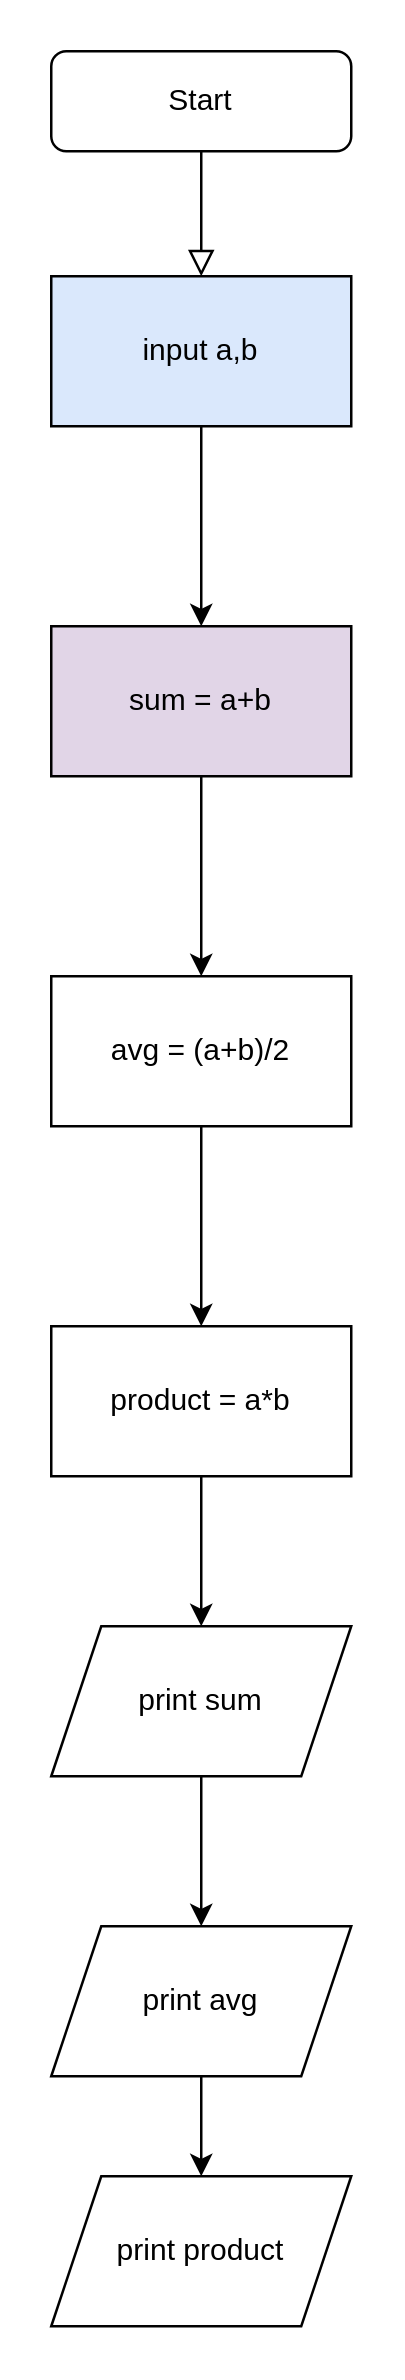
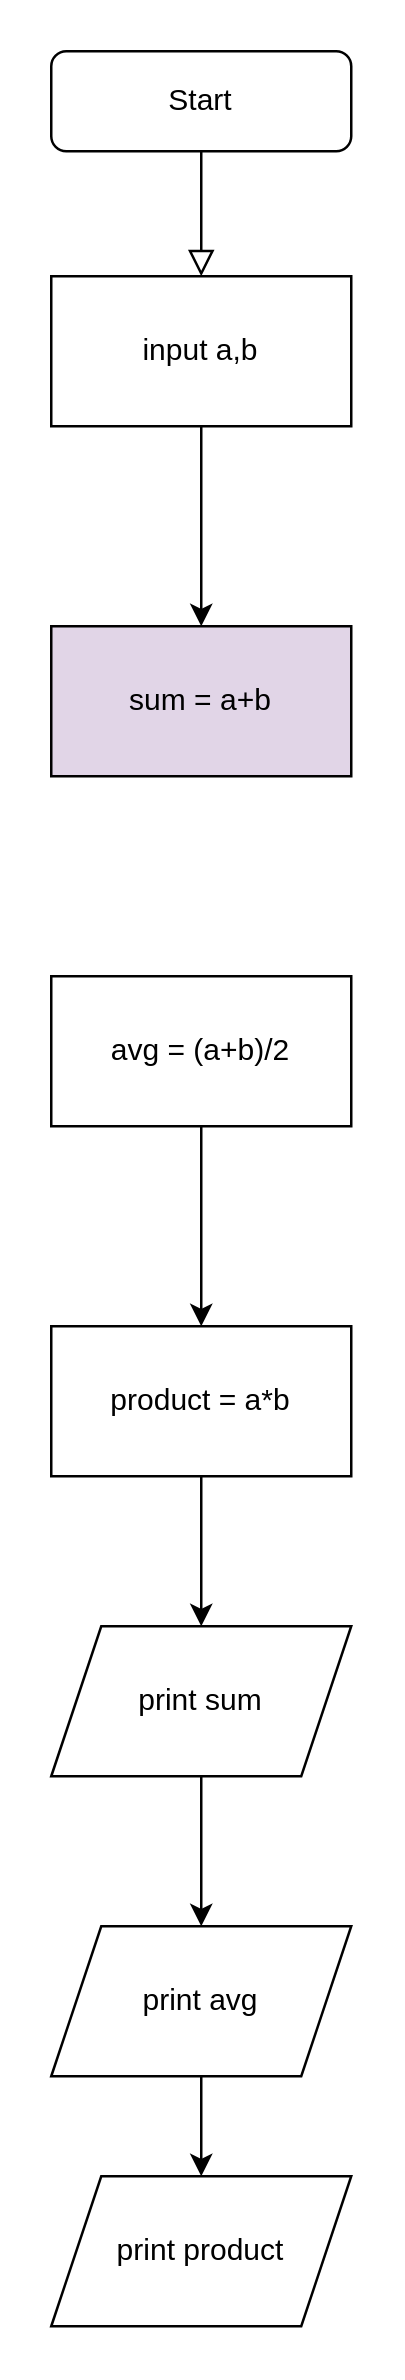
- <mxCell id="5" value="input a,b" style="rounded=0;whiteSpace=wrap;html=1;fillColor=#dae8fc;" vertex="1" parent="1"><mxGeometry x="20" y="110" width="120" height="60" as="geometry" /></mxCell>
+ <mxCell id="5" value="input a,b" style="rounded=0;whiteSpace=wrap;html=1;" vertex="1" parent="1"><mxGeometry x="20" y="110" width="120" height="60" as="geometry" /></mxCell>
- <mxCell id="6" value="" style="edgeStyle=orthogonalEdgeStyle;rounded=0;orthogonalLoop=1;jettySize=auto;html=1;" edge="1" parent="1" source="7" target="9"><mxGeometry relative="1" as="geometry" /></mxCell>
